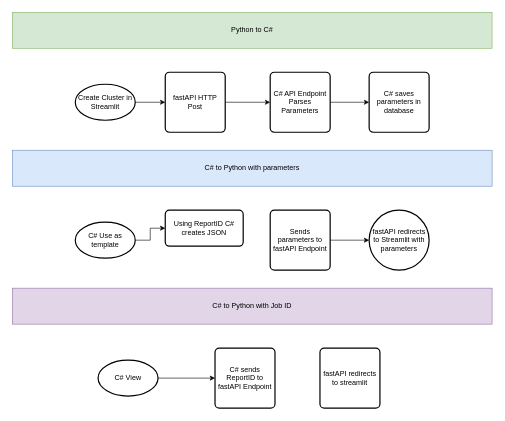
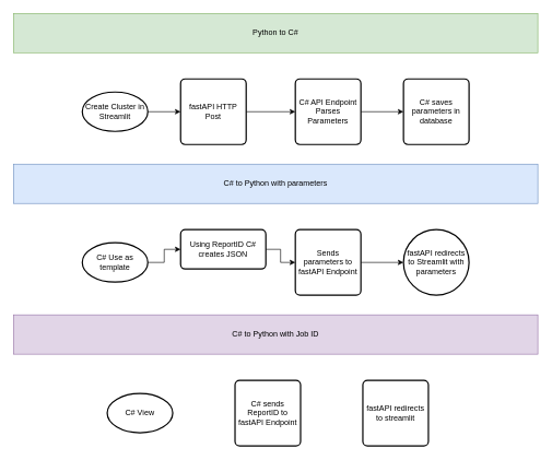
+ <mxCell id="14" style="edgeStyle=orthogonalEdgeStyle;rounded=0;orthogonalLoop=1;jettySize=auto;html=1;exitX=1;exitY=0.5;exitDx=0;exitDy=0;entryX=0;entryY=0.5;entryDx=0;entryDy=0;" edge="1" parent="1" source="15" target="17"><mxGeometry relative="1" as="geometry" /></mxCell>
- <mxCell id="19" style="edgeStyle=orthogonalEdgeStyle;rounded=0;orthogonalLoop=1;jettySize=auto;html=1;exitX=1;exitY=0.5;exitDx=0;exitDy=0;exitPerimeter=0;" edge="1" parent="1" source="20" target="21"><mxGeometry relative="1" as="geometry" /></mxCell>
- <mxCell id="22" value="fastAPI redirects to streamlit" style="rounded=1;whiteSpace=wrap;html=1;absoluteArcSize=1;arcSize=14;strokeWidth=2;" vertex="1" parent="1"><mxGeometry x="533" y="580" width="100" height="100" as="geometry" /></mxCell>
+ <mxCell id="22" value="fastAPI redirects to streamlit" style="rounded=1;whiteSpace=wrap;html=1;absoluteArcSize=1;arcSize=14;strokeWidth=2;" vertex="1" parent="1"><mxGeometry x="553" y="580" width="100" height="100" as="geometry" /></mxCell>
